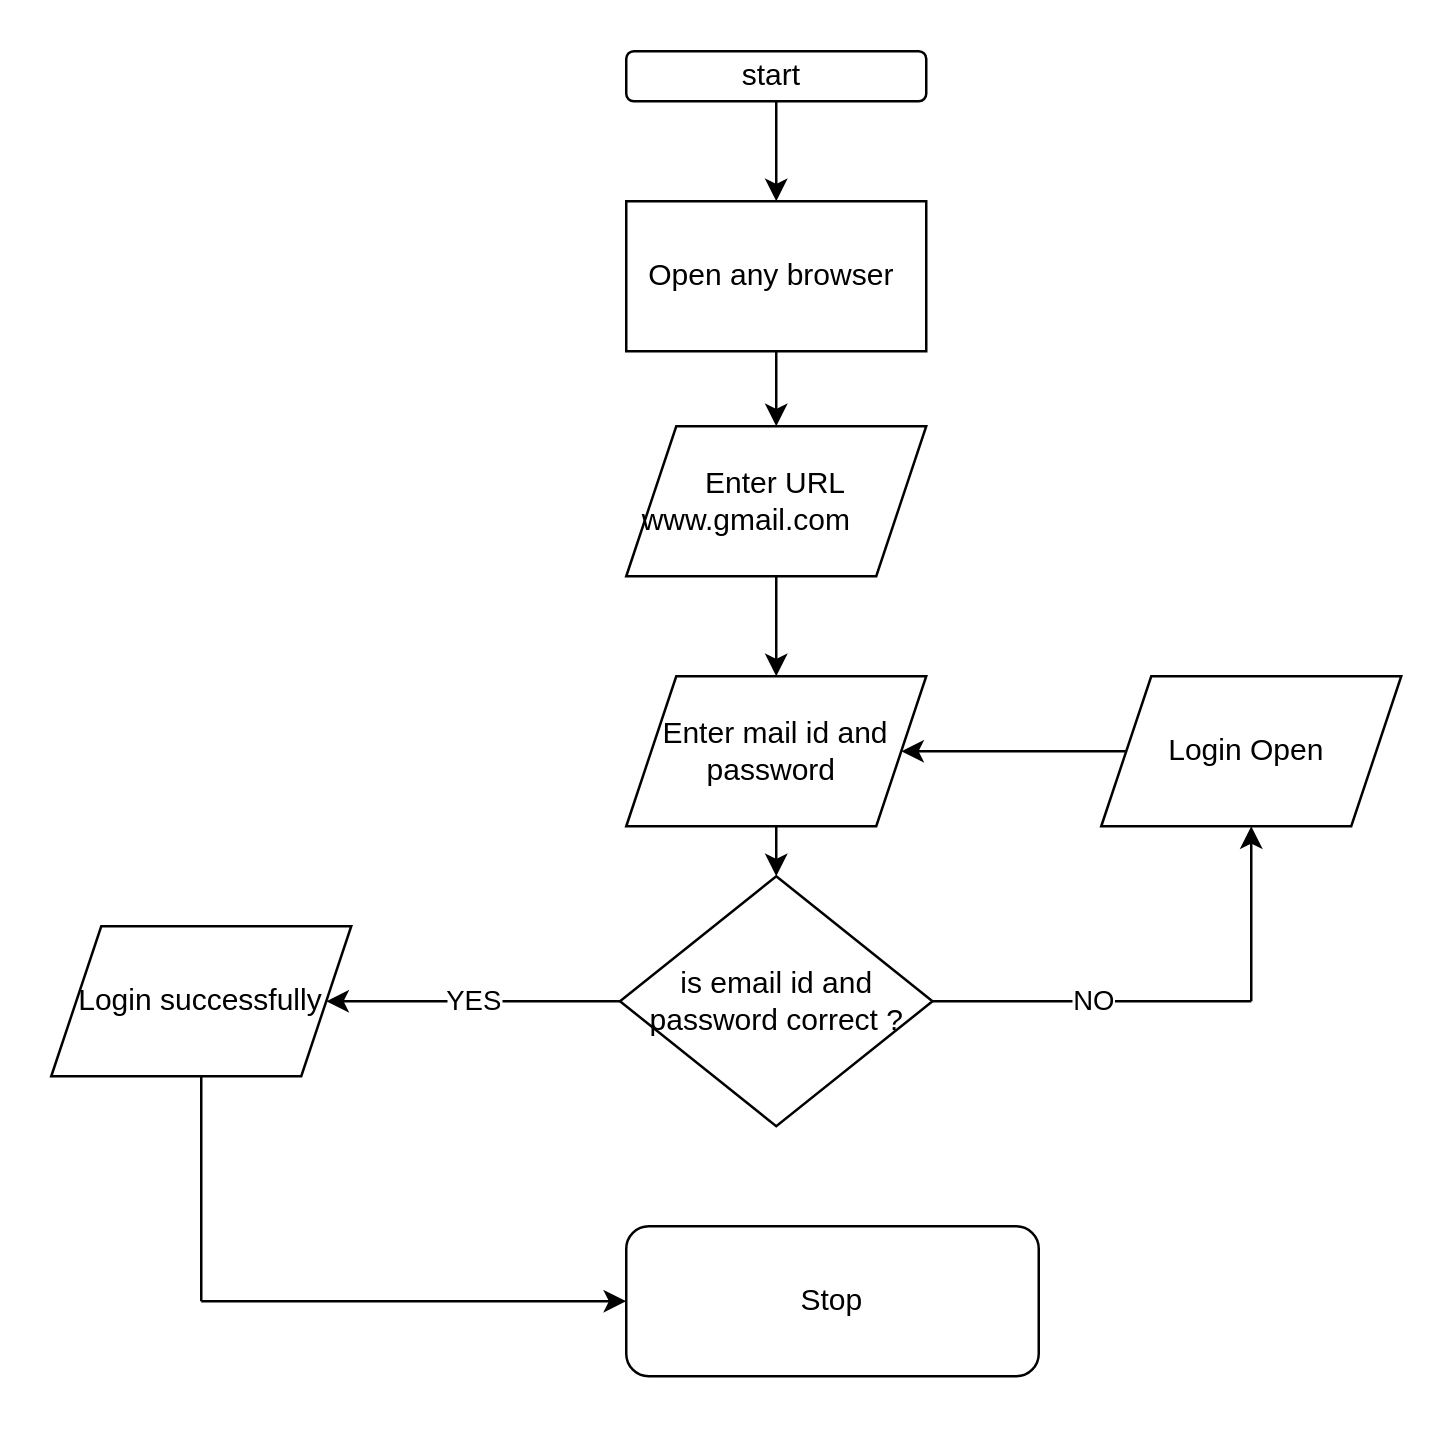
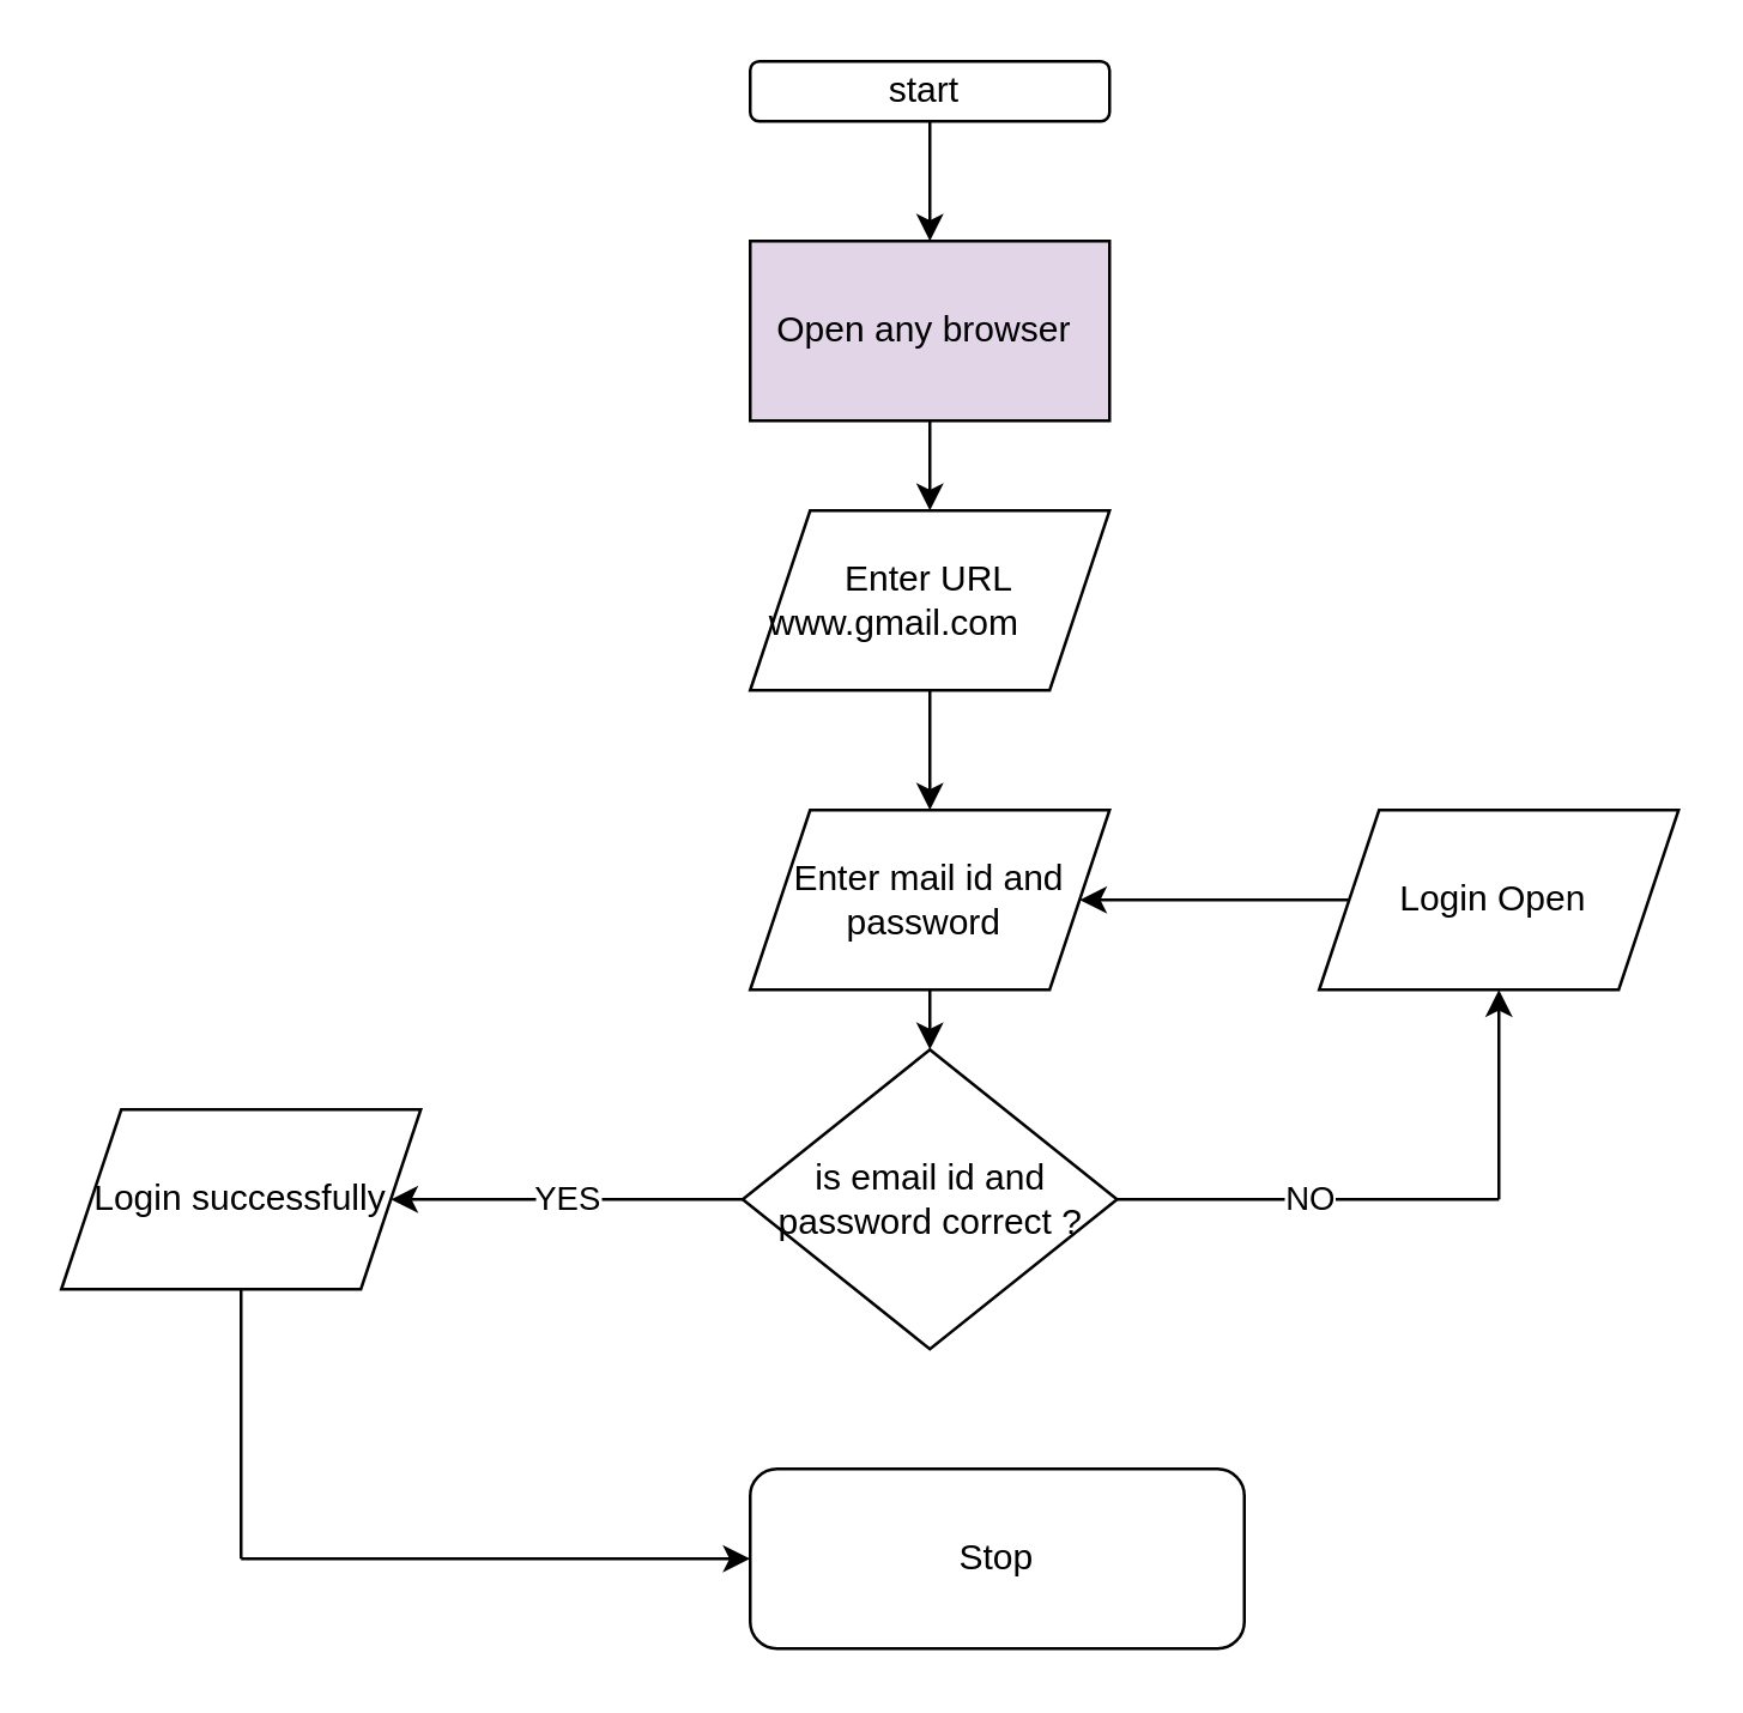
- <mxCell id="3" value="Open any browser&amp;nbsp;" style="rounded=0;whiteSpace=wrap;html=1;" vertex="1" parent="1"><mxGeometry x="250" y="80" width="120" height="60" as="geometry" /></mxCell>
+ <mxCell id="3" value="Open any browser&amp;nbsp;" style="rounded=0;whiteSpace=wrap;html=1;fillColor=#e1d5e7;" vertex="1" parent="1"><mxGeometry x="250" y="80" width="120" height="60" as="geometry" /></mxCell>
